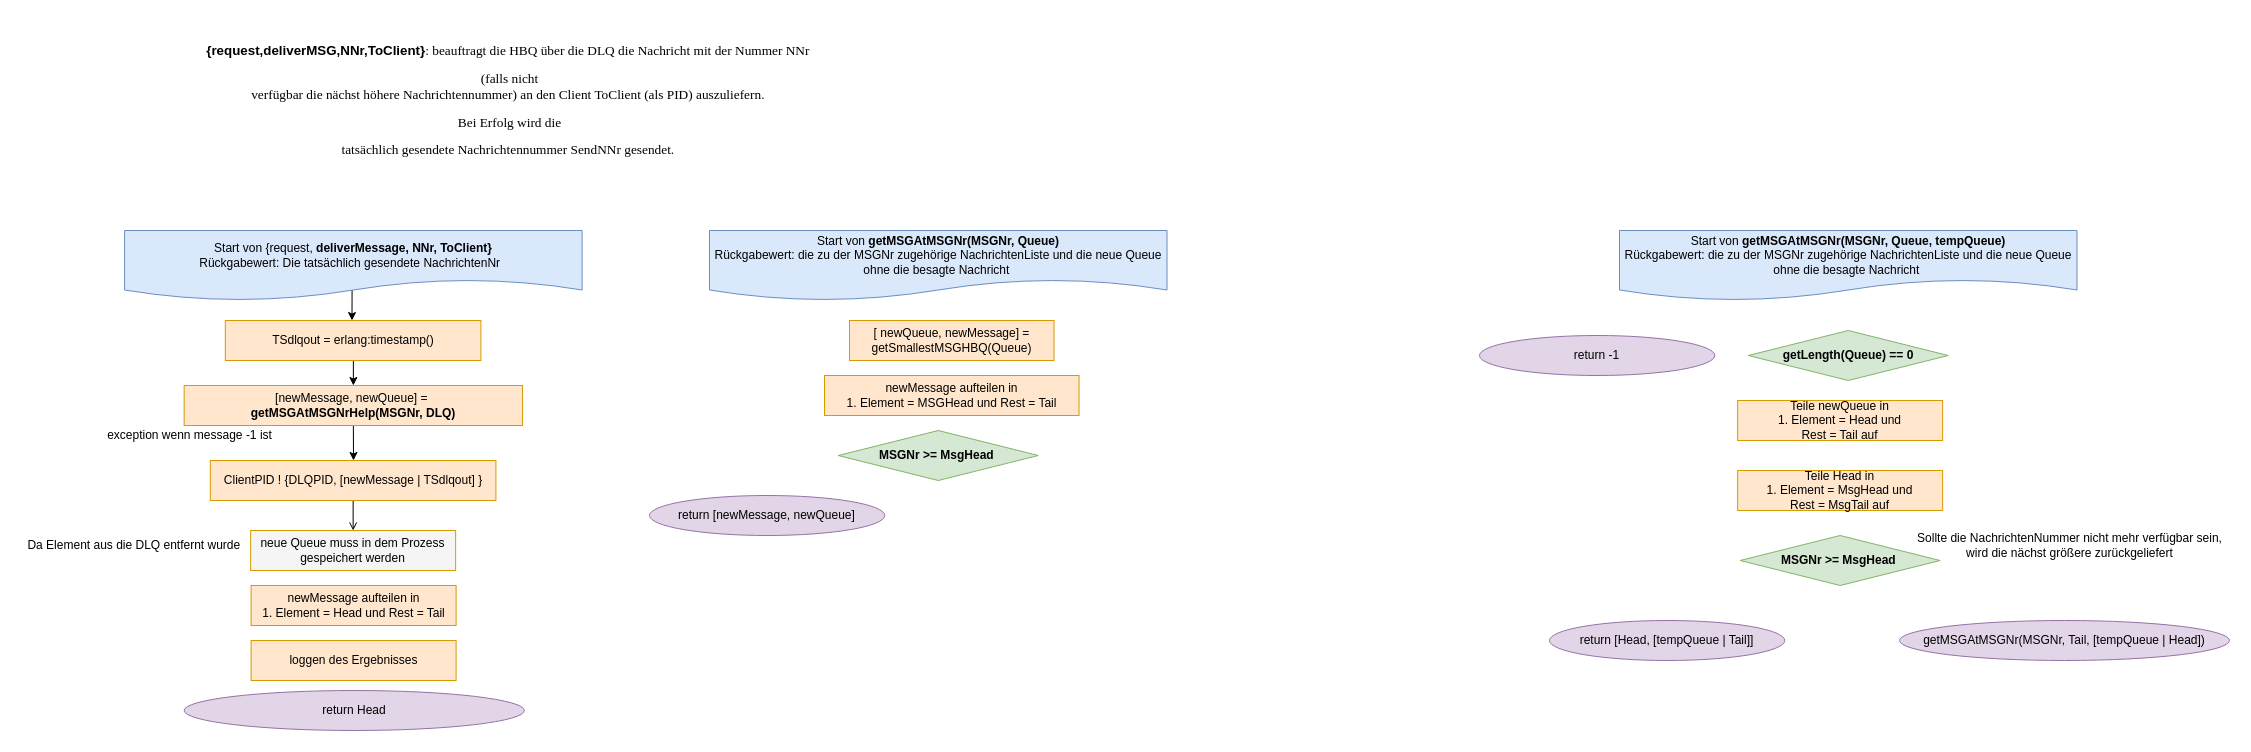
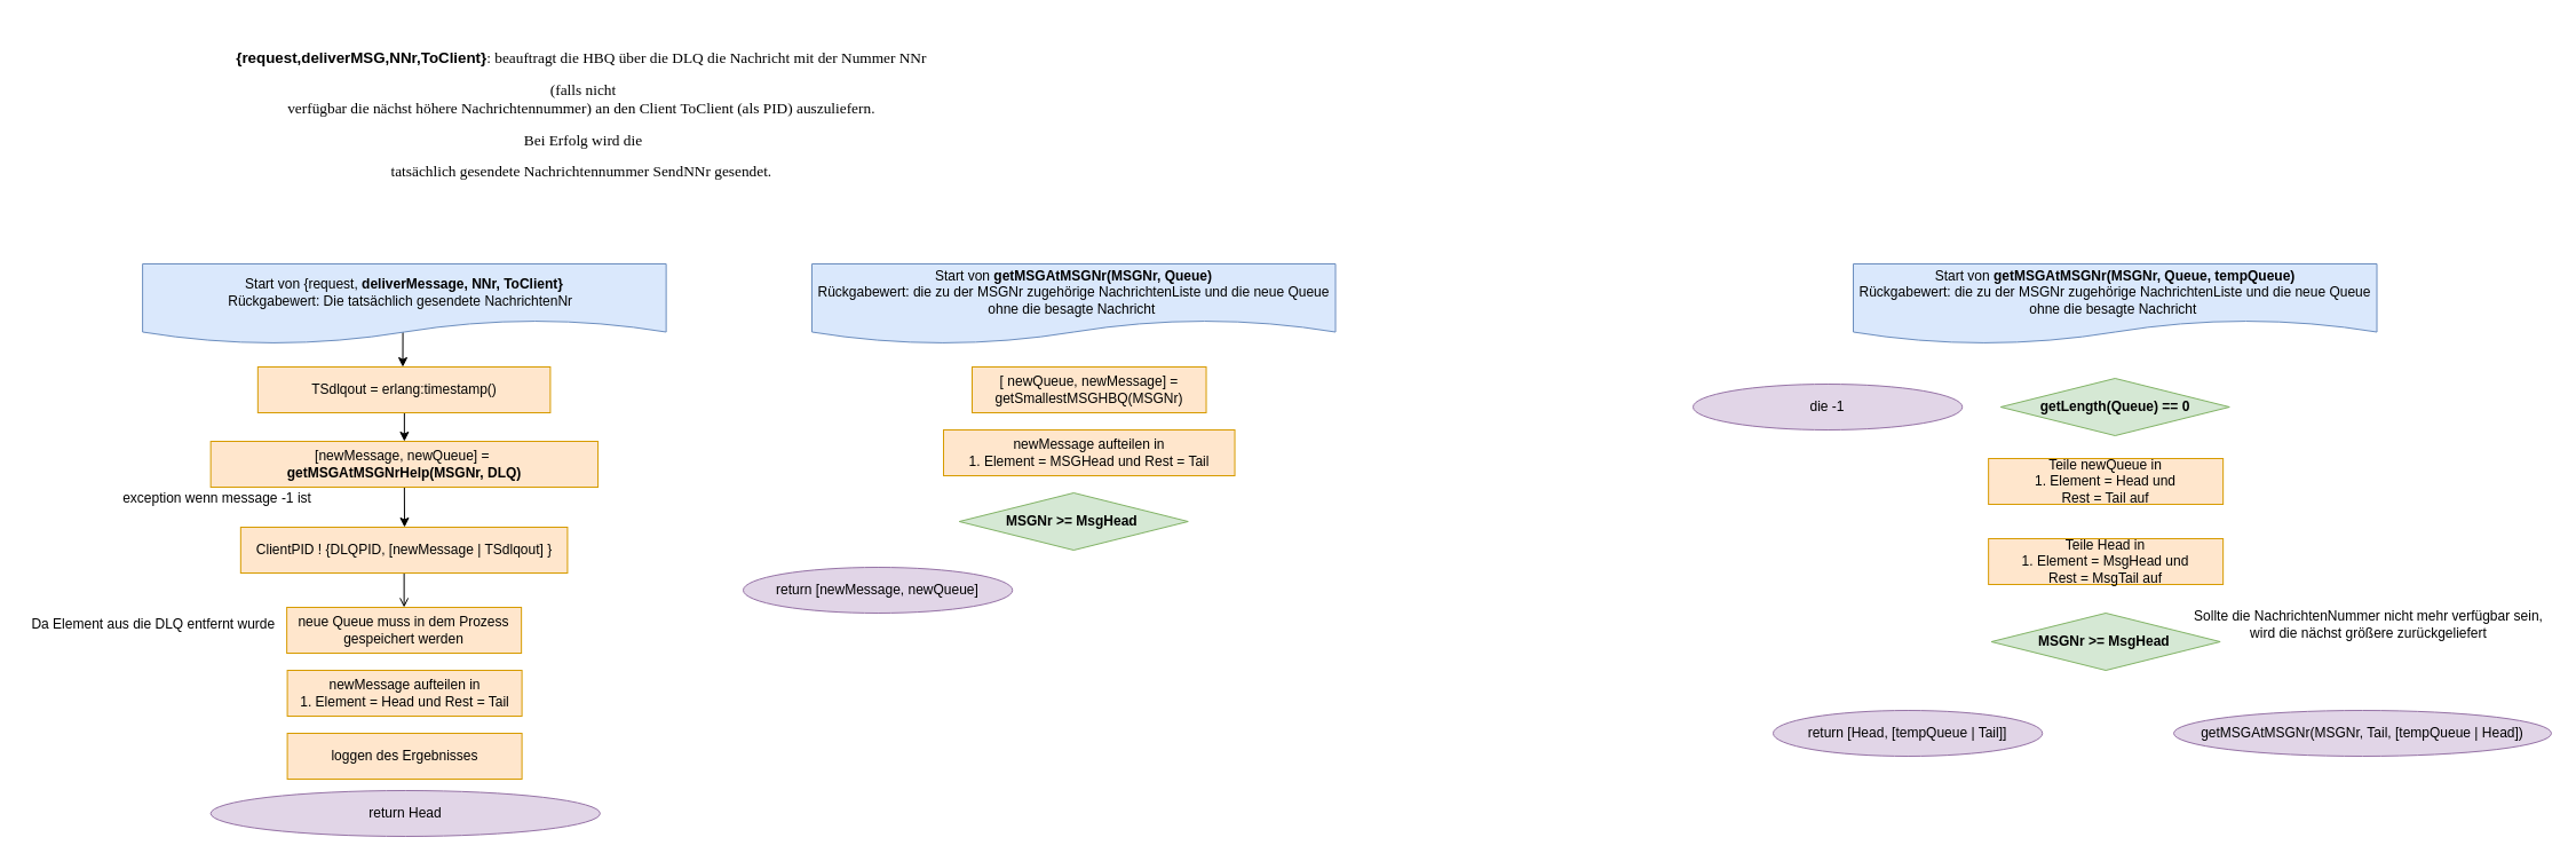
- <mxCell id="24" value="[ newQueue, newMessage] = getSmallestMSGHBQ(Queue)" style="rounded=0;whiteSpace=wrap;html=1;fillColor=#ffe6cc;strokeColor=#d79b00;" parent="1" vertex="1"><mxGeometry x="849" y="320" width="204.53" height="40" as="geometry" /></mxCell>
+ <mxCell id="24" value="[ newQueue, newMessage] = getSmallestMSGHBQ(MSGNr)" style="rounded=0;whiteSpace=wrap;html=1;fillColor=#ffe6cc;strokeColor=#d79b00;" parent="1" vertex="1"><mxGeometry x="849" y="320" width="204.53" height="40" as="geometry" /></mxCell>
- <mxCell id="14" value="return -1" style="ellipse;whiteSpace=wrap;html=1;rounded=0;fillColor=#e1d5e7;strokeColor=#9673a6;" parent="1" vertex="1"><mxGeometry x="1479" y="335" width="235.23" height="40" as="geometry" /></mxCell>
+ <mxCell id="14" value="die -1" style="ellipse;whiteSpace=wrap;html=1;rounded=0;fillColor=#e1d5e7;strokeColor=#9673a6;" parent="1" vertex="1"><mxGeometry x="1479" y="335" width="235.23" height="40" as="geometry" /></mxCell>
- <mxCell id="10" value="neue Queue muss in dem Prozess gespeichert werden" style="rounded=0;whiteSpace=wrap;html=1;fillColor=#f5f5f5;strokeColor=#d79b00;" parent="1" vertex="1"><mxGeometry x="250.13" y="530" width="205" height="40" as="geometry" /></mxCell>
+ <mxCell id="10" value="neue Queue muss in dem Prozess gespeichert werden" style="rounded=0;whiteSpace=wrap;html=1;fillColor=#ffe6cc;strokeColor=#d79b00;" parent="1" vertex="1"><mxGeometry x="250.13" y="530" width="205" height="40" as="geometry" /></mxCell>
